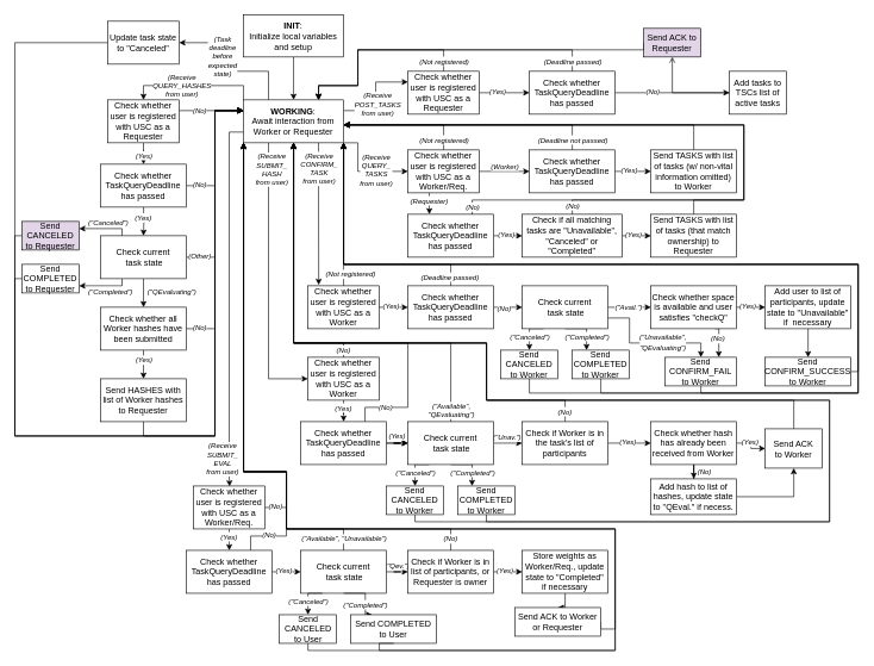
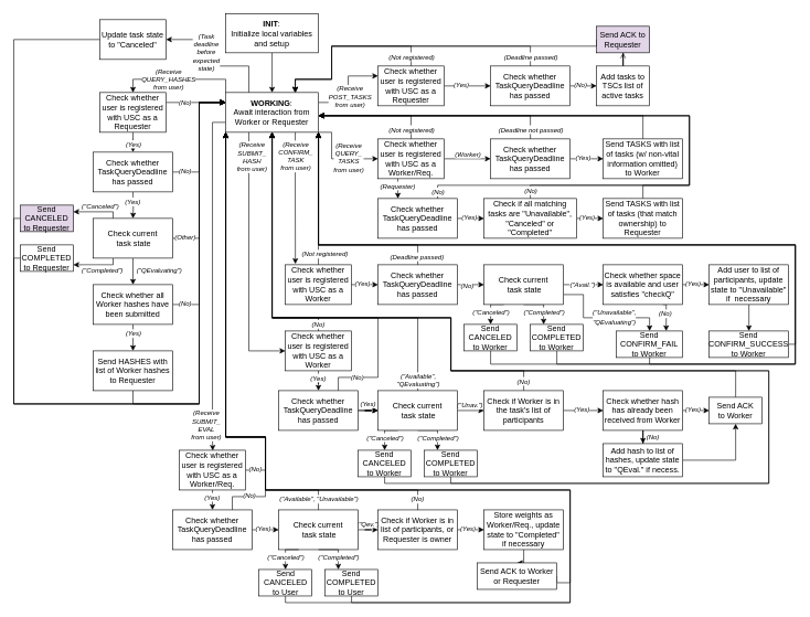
- <mxCell id="28" value="Add tasks to TSCs list of active tasks" style="rounded=0;whiteSpace=wrap;html=1;" vertex="1" parent="1"><mxGeometry x="1020.3" y="99" width="80" height="60" as="geometry" /></mxCell>
+ <mxCell id="28" value="Add tasks to TSCs list of active tasks" style="rounded=0;whiteSpace=wrap;html=1;" vertex="1" parent="1"><mxGeometry x="900.3" y="99" width="80" height="60" as="geometry" /></mxCell>
- <mxCell id="123" value="&lt;div&gt;Send ACK&lt;br&gt;&lt;/div&gt;&lt;div&gt;to Worker&lt;/div&gt;" style="rounded=0;whiteSpace=wrap;html=1;" vertex="1" parent="1"><mxGeometry x="1070.3" y="599" width="79.9" height="55" as="geometry" /></mxCell>
+ <mxCell id="123" value="&lt;div&gt;Send ACK&lt;br&gt;&lt;/div&gt;&lt;div&gt;to Worker&lt;/div&gt;" style="rounded=0;whiteSpace=wrap;html=1;" vertex="1" parent="1"><mxGeometry x="1070.3" y="599" width="79.9" height="40" as="geometry" /></mxCell>
- <mxCell id="185" value="Send COMPLETED to User" style="rounded=0;whiteSpace=wrap;html=1;" vertex="1" parent="1"><mxGeometry x="490.3" y="859" width="120" height="40" as="geometry" /></mxCell>
+ <mxCell id="185" value="Send COMPLETED to User" style="rounded=0;whiteSpace=wrap;html=1;" vertex="1" parent="1"><mxGeometry x="490.3" y="859" width="80" height="40" as="geometry" /></mxCell>
